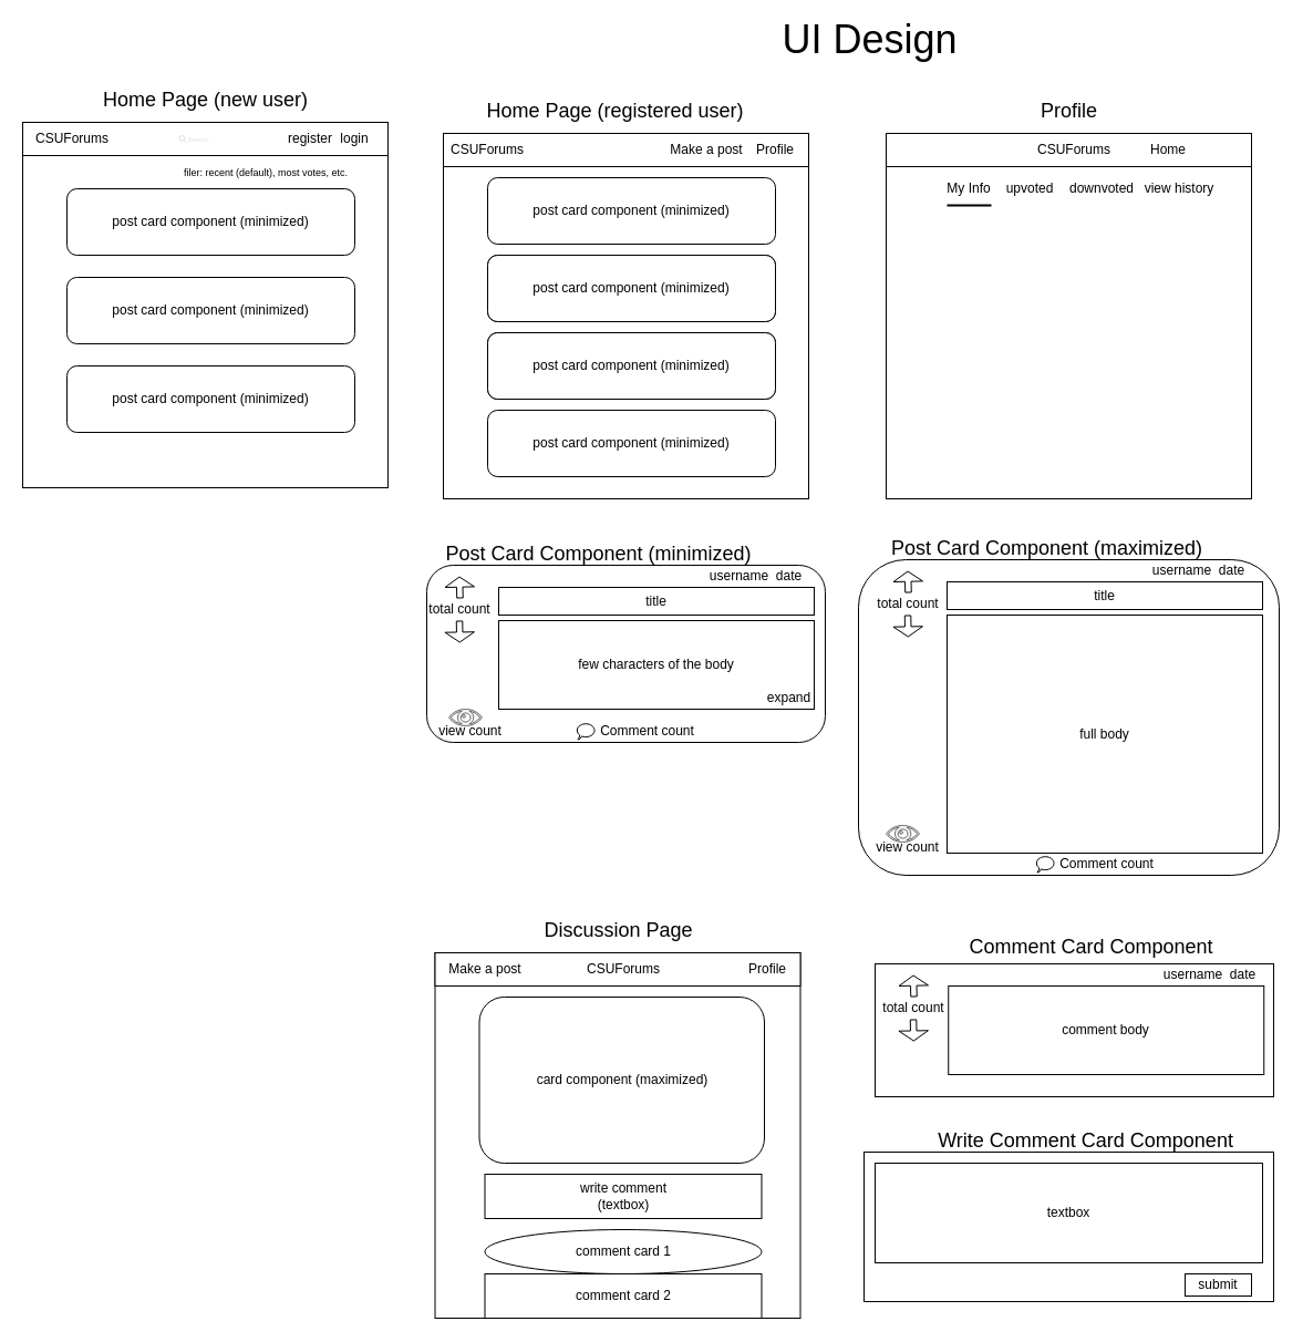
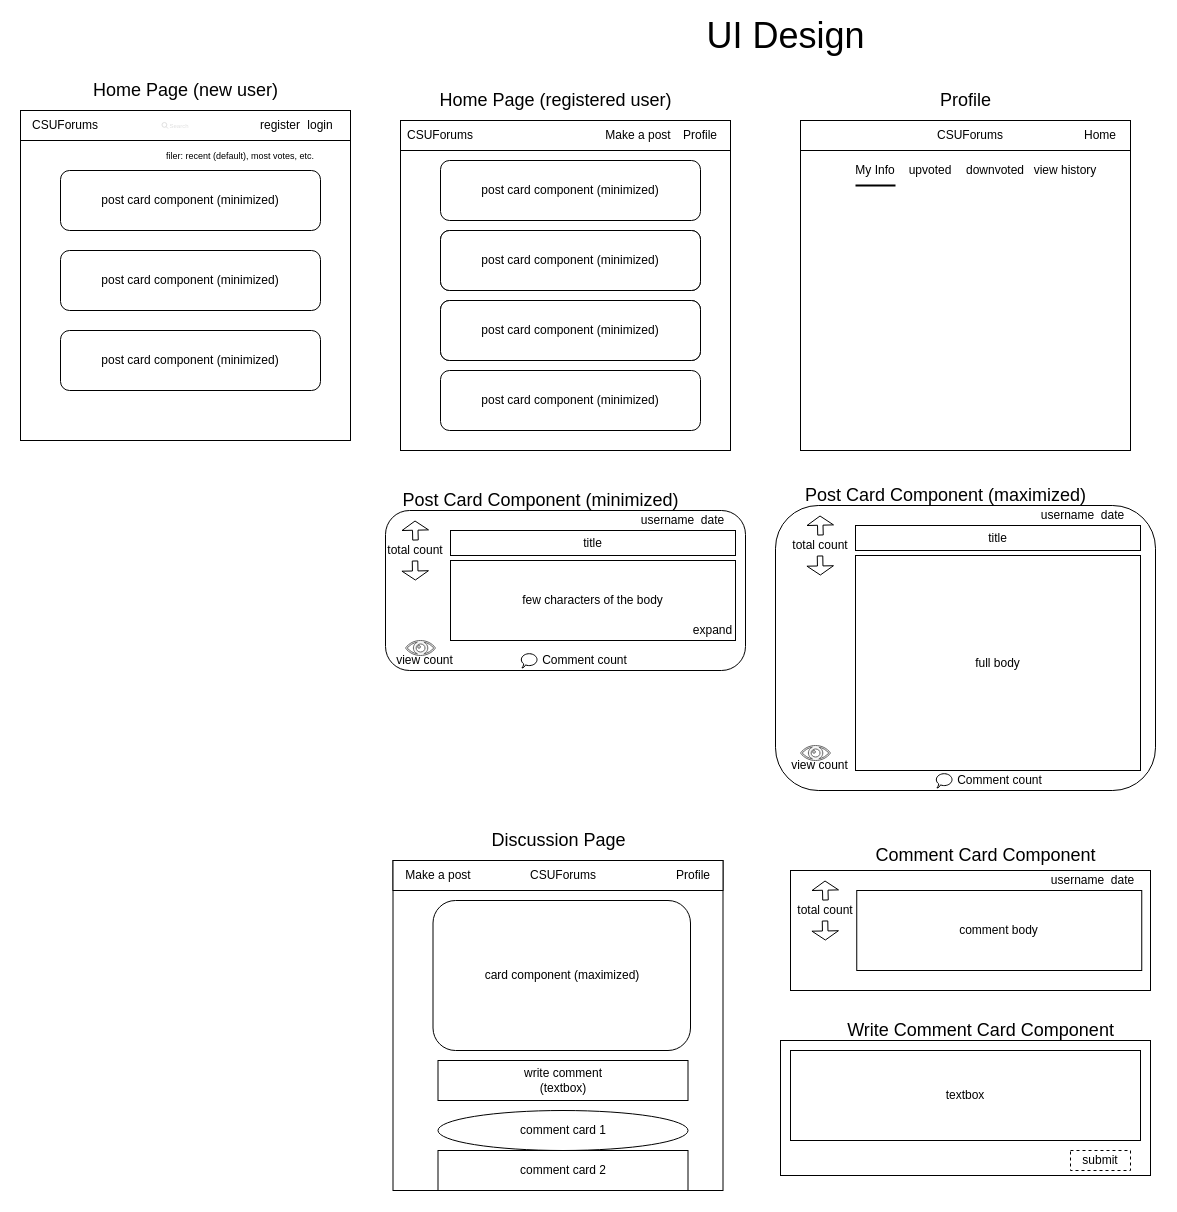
- <mxCell id="18" value="Home" style="text;html=1;strokeColor=none;fillColor=none;align=center;verticalAlign=middle;whiteSpace=wrap;rounded=0;" parent="1" vertex="1"><mxGeometry x="1035" y="125" width="40" height="20" as="geometry" /></mxCell>
+ <mxCell id="18" value="Home" style="text;html=1;strokeColor=none;fillColor=none;align=center;verticalAlign=middle;whiteSpace=wrap;rounded=0;" parent="1" vertex="1"><mxGeometry x="1080" y="125" width="40" height="20" as="geometry" /></mxCell>
- <mxCell id="73" value="submit" style="rounded=0;whiteSpace=wrap;html=1;" parent="1" vertex="1"><mxGeometry x="1070" y="1150" width="60" height="20" as="geometry" /></mxCell>
+ <mxCell id="73" value="submit" style="rounded=0;whiteSpace=wrap;html=1;dashed=1;" parent="1" vertex="1"><mxGeometry x="1070" y="1150" width="60" height="20" as="geometry" /></mxCell>
